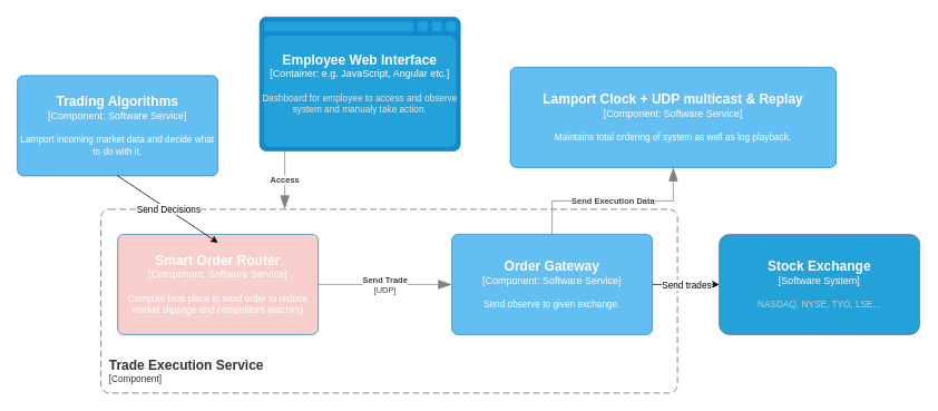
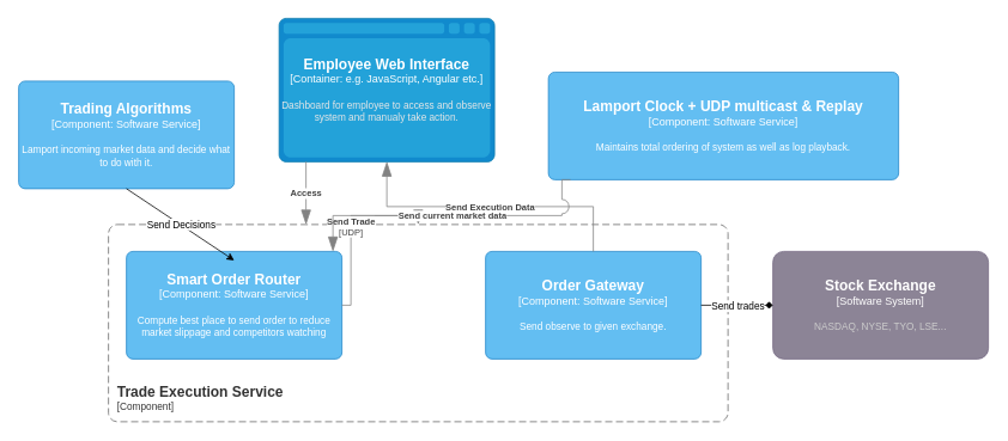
+ <mxCell id="15" value="&lt;div style=&quot;text-align: left&quot;&gt;&lt;div style=&quot;text-align: center&quot;&gt;&lt;b&gt;Send current market data&lt;/b&gt;&lt;/div&gt;" style="endArrow=blockThin;html=1;fontSize=10;fontColor=#404040;strokeWidth=1;endFill=1;strokeColor=#828282;elbow=vertical;metaEdit=1;endSize=14;startSize=14;jumpStyle=arc;jumpSize=16;rounded=0;edgeStyle=orthogonalEdgeStyle;exitX=0.063;exitY=1;exitDx=0;exitDy=0;exitPerimeter=0;" parent="1" source="12" target="3" edge="1"><mxGeometry width="240" relative="1" as="geometry"><mxPoint x="607.6" y="210" as="sourcePoint" /><mxPoint x="380" y="323.96" as="targetPoint" /><Array as="points"><mxPoint x="625" y="240" /><mxPoint x="370" y="240" /></Array></mxGeometry></mxCell>
- <mxCell id="14" value="&lt;div style=&quot;text-align: left&quot;&gt;&lt;div style=&quot;text-align: center&quot;&gt;&lt;b&gt;Send Execution Data&lt;/b&gt;&lt;/div&gt;" style="endArrow=blockThin;html=1;fontSize=10;fontColor=#404040;strokeWidth=1;endFill=1;strokeColor=#828282;elbow=vertical;metaEdit=1;endSize=14;startSize=14;jumpStyle=arc;jumpSize=16;rounded=0;edgeStyle=orthogonalEdgeStyle;entryX=0.5;entryY=1;entryDx=0;entryDy=0;entryPerimeter=0;exitX=0.5;exitY=0;exitDx=0;exitDy=0;exitPerimeter=0;" parent="1" source="4" target="12" edge="1"><mxGeometry width="240" relative="1" as="geometry"><mxPoint x="360" y="290" as="sourcePoint" /><mxPoint x="600" y="290" as="targetPoint" /></mxGeometry></mxCell>
+ <mxCell id="14" value="&lt;div style=&quot;text-align: left&quot;&gt;&lt;div style=&quot;text-align: center&quot;&gt;&lt;b&gt;Send Execution Data&lt;/b&gt;&lt;/div&gt;" style="endArrow=blockThin;html=1;fontSize=10;fontColor=#404040;strokeWidth=1;endFill=1;strokeColor=#828282;elbow=vertical;metaEdit=1;endSize=14;startSize=14;jumpStyle=arc;jumpSize=16;rounded=0;edgeStyle=orthogonalEdgeStyle;exitX=0.5;exitY=0;exitDx=0;exitDy=0;exitPerimeter=0;" parent="1" source="4" target="13" edge="1"><mxGeometry width="240" relative="1" as="geometry"><mxPoint x="360" y="290" as="sourcePoint" /><mxPoint x="600" y="290" as="targetPoint" /></mxGeometry></mxCell>
- <mxCell id="3" value="&lt;font style=&quot;font-size: 16px&quot;&gt;&lt;b&gt;Smart Order Router&lt;/b&gt;&lt;/font&gt;&lt;div&gt;[Component: Software Service]&lt;/div&gt;&lt;br&gt;&lt;div&gt;&lt;font style=&quot;font-size: 11px&quot;&gt;Compute best place to send order to reduce market slippage and competitors watching&lt;/font&gt;&lt;/div&gt;" style="rounded=1;whiteSpace=wrap;html=1;labelBackgroundColor=none;fillColor=#f8cecc;fontColor=#ffffff;align=center;arcSize=6;strokeColor=#2086C9;metaEdit=1;resizable=0;points=[[0.25,0,0],[0.5,0,0],[0.75,0,0],[1,0.25,0],[1,0.5,0],[1,0.75,0],[0.75,1,0],[0.5,1,0],[0.25,1,0],[0,0.75,0],[0,0.5,0],[0,0.25,0]];" parent="1" vertex="1"><mxGeometry x="140" y="280" width="240" height="120" as="geometry" /></mxCell>
+ <mxCell id="3" value="&lt;font style=&quot;font-size: 16px&quot;&gt;&lt;b&gt;Smart Order Router&lt;/b&gt;&lt;/font&gt;&lt;div&gt;[Component: Software Service]&lt;/div&gt;&lt;br&gt;&lt;div&gt;&lt;font style=&quot;font-size: 11px&quot;&gt;Compute best place to send order to reduce market slippage and competitors watching&lt;/font&gt;&lt;/div&gt;" style="rounded=1;whiteSpace=wrap;html=1;labelBackgroundColor=none;fillColor=#63BEF2;fontColor=#ffffff;align=center;arcSize=6;strokeColor=#2086C9;metaEdit=1;resizable=0;points=[[0.25,0,0],[0.5,0,0],[0.75,0,0],[1,0.25,0],[1,0.5,0],[1,0.75,0],[0.75,1,0],[0.5,1,0],[0.25,1,0],[0,0.75,0],[0,0.5,0],[0,0.25,0]];" parent="1" vertex="1"><mxGeometry x="140" y="280" width="240" height="120" as="geometry" /></mxCell>
- <mxCell id="5" value="&lt;div style=&quot;text-align: left&quot;&gt;&lt;div style=&quot;text-align: center&quot;&gt;&lt;b&gt;Send Trade&lt;/b&gt;&lt;/div&gt;&lt;div style=&quot;text-align: center&quot;&gt;[UDP]&lt;/div&gt;&lt;/div&gt;" style="endArrow=blockThin;html=1;fontSize=10;fontColor=#404040;strokeWidth=1;endFill=1;strokeColor=#828282;elbow=vertical;metaEdit=1;endSize=14;startSize=14;jumpStyle=arc;jumpSize=16;rounded=0;edgeStyle=orthogonalEdgeStyle;exitX=1;exitY=0.5;exitDx=0;exitDy=0;exitPerimeter=0;entryX=0;entryY=0.5;entryDx=0;entryDy=0;entryPerimeter=0;" parent="1" source="3" target="4" edge="1"><mxGeometry width="240" relative="1" as="geometry"><mxPoint x="360" y="290" as="sourcePoint" /><mxPoint x="600" y="290" as="targetPoint" /></mxGeometry></mxCell>
+ <mxCell id="5" value="&lt;div style=&quot;text-align: left&quot;&gt;&lt;div style=&quot;text-align: center&quot;&gt;&lt;b&gt;Send Trade&lt;/b&gt;&lt;/div&gt;&lt;div style=&quot;text-align: center&quot;&gt;[UDP]&lt;/div&gt;&lt;/div&gt;" style="endArrow=blockThin;html=1;fontSize=10;fontColor=#404040;strokeWidth=1;endFill=1;strokeColor=#828282;elbow=vertical;metaEdit=1;endSize=14;startSize=14;jumpStyle=arc;jumpSize=16;rounded=0;edgeStyle=orthogonalEdgeStyle;exitX=1;exitY=0.5;exitDx=0;exitDy=0;exitPerimeter=0;" parent="1" source="3" target="2" edge="1"><mxGeometry width="240" relative="1" as="geometry"><mxPoint x="360" y="290" as="sourcePoint" /><mxPoint x="600" y="290" as="targetPoint" /></mxGeometry></mxCell>
- <mxCell id="10" value="" style="endArrow=classic;html=1;rounded=0;entryX=0;entryY=0.5;entryDx=0;entryDy=0;entryPerimeter=0;exitX=1;exitY=0.5;exitDx=0;exitDy=0;exitPerimeter=0;" parent="1" source="4" target="9" edge="1"><mxGeometry relative="1" as="geometry"><mxPoint x="830" y="360" as="sourcePoint" /><mxPoint x="834" y="470" as="targetPoint" /></mxGeometry></mxCell>
+ <mxCell id="10" value="" style="endArrow=diamond;html=1;rounded=0;entryX=0;entryY=0.5;entryDx=0;entryDy=0;entryPerimeter=0;exitX=1;exitY=0.5;exitDx=0;exitDy=0;exitPerimeter=0;" parent="1" source="4" target="9" edge="1"><mxGeometry relative="1" as="geometry"><mxPoint x="830" y="360" as="sourcePoint" /><mxPoint x="834" y="470" as="targetPoint" /></mxGeometry></mxCell>
- <mxCell id="9" value="&lt;font style=&quot;font-size: 16px&quot;&gt;&lt;b&gt;Stock Exchange&lt;/b&gt;&lt;/font&gt;&lt;div&gt;[Software System]&lt;/div&gt;&lt;br&gt;&lt;div&gt;&lt;font style=&quot;font-size: 11px&quot;&gt;&lt;font color=&quot;#cccccc&quot;&gt;NASDAQ, NYSE, TYO, LSE...&lt;/font&gt;&lt;/div&gt;" style="rounded=1;whiteSpace=wrap;html=1;labelBackgroundColor=none;fillColor=#23a2d9;fontColor=#ffffff;align=center;arcSize=10;strokeColor=#736782;metaEdit=1;resizable=0;points=[[0.25,0,0],[0.5,0,0],[0.75,0,0],[1,0.25,0],[1,0.5,0],[1,0.75,0],[0.75,1,0],[0.5,1,0],[0.25,1,0],[0,0.75,0],[0,0.5,0],[0,0.25,0]];" parent="1" vertex="1"><mxGeometry x="860" y="280" width="240" height="120" as="geometry" /></mxCell>
+ <mxCell id="9" value="&lt;font style=&quot;font-size: 16px&quot;&gt;&lt;b&gt;Stock Exchange&lt;/b&gt;&lt;/font&gt;&lt;div&gt;[Software System]&lt;/div&gt;&lt;br&gt;&lt;div&gt;&lt;font style=&quot;font-size: 11px&quot;&gt;&lt;font color=&quot;#cccccc&quot;&gt;NASDAQ, NYSE, TYO, LSE...&lt;/font&gt;&lt;/div&gt;" style="rounded=1;whiteSpace=wrap;html=1;labelBackgroundColor=none;fillColor=#8C8496;fontColor=#ffffff;align=center;arcSize=10;strokeColor=#736782;metaEdit=1;resizable=0;points=[[0.25,0,0],[0.5,0,0],[0.75,0,0],[1,0.25,0],[1,0.5,0],[1,0.75,0],[0.75,1,0],[0.5,1,0],[0.25,1,0],[0,0.75,0],[0,0.5,0],[0,0.25,0]];" parent="1" vertex="1"><mxGeometry x="860" y="280" width="240" height="120" as="geometry" /></mxCell>
